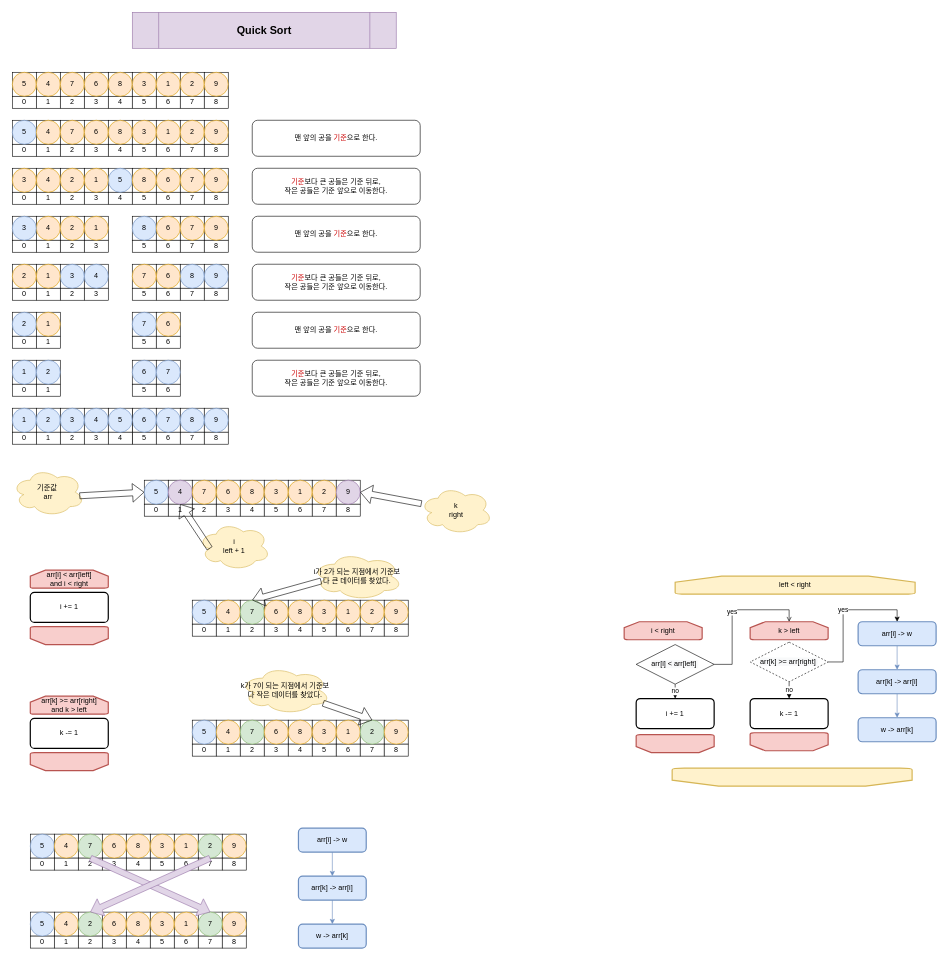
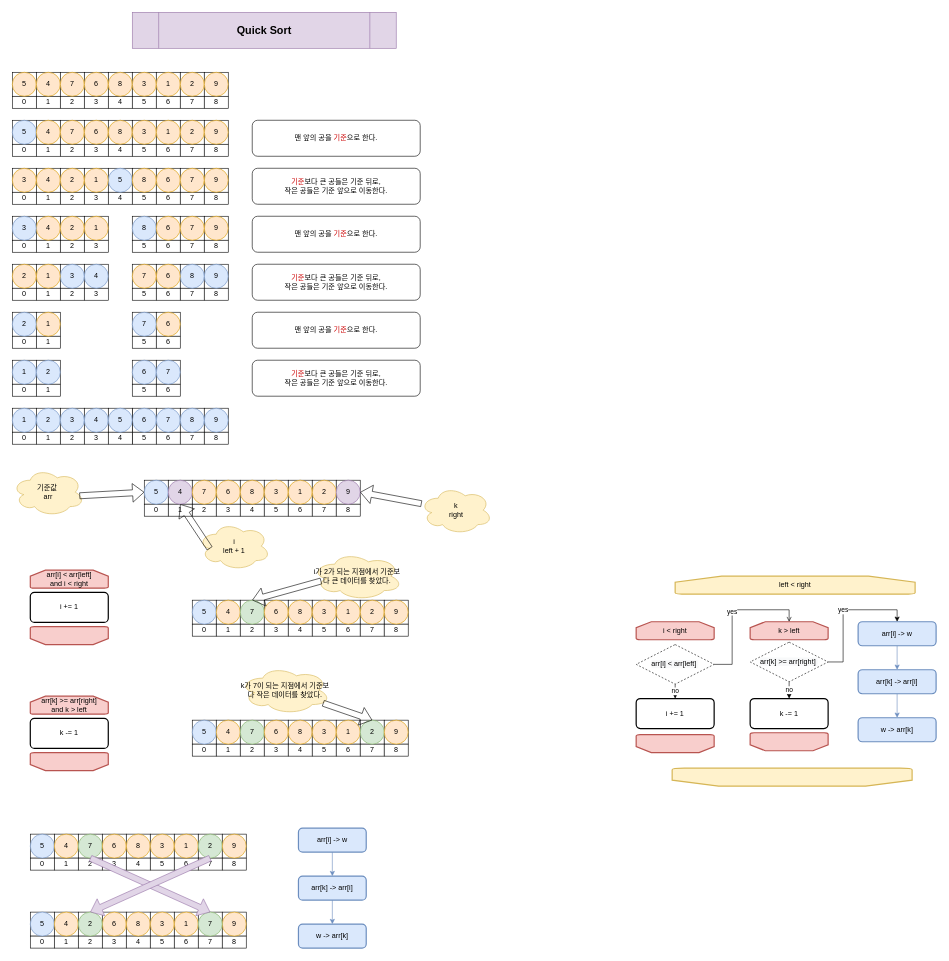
- <mxCell id="347" value="i &amp;lt; right" style="strokeWidth=2;html=1;shape=mxgraph.flowchart.loop_limit;whiteSpace=wrap;fillColor=#f8cecc;strokeColor=#b85450;" parent="1" vertex="1"><mxGeometry x="1040" y="1036" width="130" height="30" as="geometry" /></mxCell>
+ <mxCell id="347" value="i &amp;lt; right" style="strokeWidth=2;html=1;shape=mxgraph.flowchart.loop_limit;whiteSpace=wrap;fillColor=#f8cecc;strokeColor=#b85450;" parent="1" vertex="1"><mxGeometry x="1060" y="1036" width="130" height="30" as="geometry" /></mxCell>
- <mxCell id="359" value="&#10;&#10;&lt;span style=&quot;color: rgb(0, 0, 0); font-family: helvetica; font-size: 12px; font-style: normal; font-weight: 400; letter-spacing: normal; text-align: center; text-indent: 0px; text-transform: none; word-spacing: 0px; background-color: rgb(248, 249, 250); display: inline; float: none;&quot;&gt;arr[i] &amp;lt; arr[left]&lt;span&gt;&amp;nbsp;&lt;/span&gt;&lt;/span&gt;&lt;br style=&quot;color: rgb(0, 0, 0); font-family: helvetica; font-size: 12px; font-style: normal; font-weight: 400; letter-spacing: normal; text-align: center; text-indent: 0px; text-transform: none; word-spacing: 0px; background-color: rgb(248, 249, 250);&quot;&gt;&#10;&#10;" style="rhombus;whiteSpace=wrap;html=1;" vertex="1" parent="1"><mxGeometry x="1060" y="1074" width="130" height="66" as="geometry" /></mxCell>
+ <mxCell id="359" value="&#10;&#10;&lt;span style=&quot;color: rgb(0, 0, 0); font-family: helvetica; font-size: 12px; font-style: normal; font-weight: 400; letter-spacing: normal; text-align: center; text-indent: 0px; text-transform: none; word-spacing: 0px; background-color: rgb(248, 249, 250); display: inline; float: none;&quot;&gt;arr[i] &amp;lt; arr[left]&lt;span&gt;&amp;nbsp;&lt;/span&gt;&lt;/span&gt;&lt;br style=&quot;color: rgb(0, 0, 0); font-family: helvetica; font-size: 12px; font-style: normal; font-weight: 400; letter-spacing: normal; text-align: center; text-indent: 0px; text-transform: none; word-spacing: 0px; background-color: rgb(248, 249, 250);&quot;&gt;&#10;&#10;" style="rhombus;whiteSpace=wrap;html=1;dashed=1;" vertex="1" parent="1"><mxGeometry x="1060" y="1074" width="130" height="66" as="geometry" /></mxCell>
